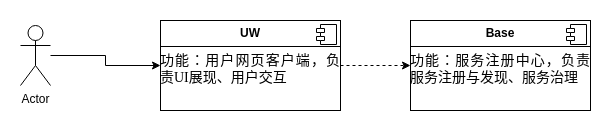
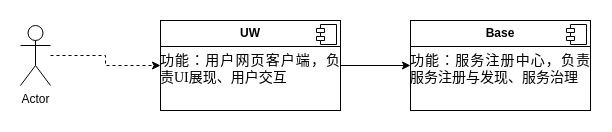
- <mxCell id="5" style="edgeStyle=orthogonalEdgeStyle;rounded=0;orthogonalLoop=1;jettySize=auto;html=1;entryX=0;entryY=0.5;entryDx=0;entryDy=0;" edge="1" parent="1" source="6" target="3"><mxGeometry relative="1" as="geometry" /></mxCell>
+ <mxCell id="5" style="edgeStyle=orthogonalEdgeStyle;rounded=0;orthogonalLoop=1;jettySize=auto;html=1;entryX=0;entryY=0.5;entryDx=0;entryDy=0;dashed=1;" edge="1" parent="1" source="6" target="3"><mxGeometry relative="1" as="geometry" /></mxCell>
- <mxCell id="2" style="edgeStyle=orthogonalEdgeStyle;rounded=0;orthogonalLoop=1;jettySize=auto;html=1;exitX=1;exitY=0.5;exitDx=0;exitDy=0;entryX=0;entryY=0.5;entryDx=0;entryDy=0;dashed=1;" edge="1" parent="1" source="3" target="7"><mxGeometry relative="1" as="geometry" /></mxCell>
+ <mxCell id="2" style="edgeStyle=orthogonalEdgeStyle;rounded=0;orthogonalLoop=1;jettySize=auto;html=1;exitX=1;exitY=0.5;exitDx=0;exitDy=0;entryX=0;entryY=0.5;entryDx=0;entryDy=0;" edge="1" parent="1" source="3" target="7"><mxGeometry relative="1" as="geometry" /></mxCell>
